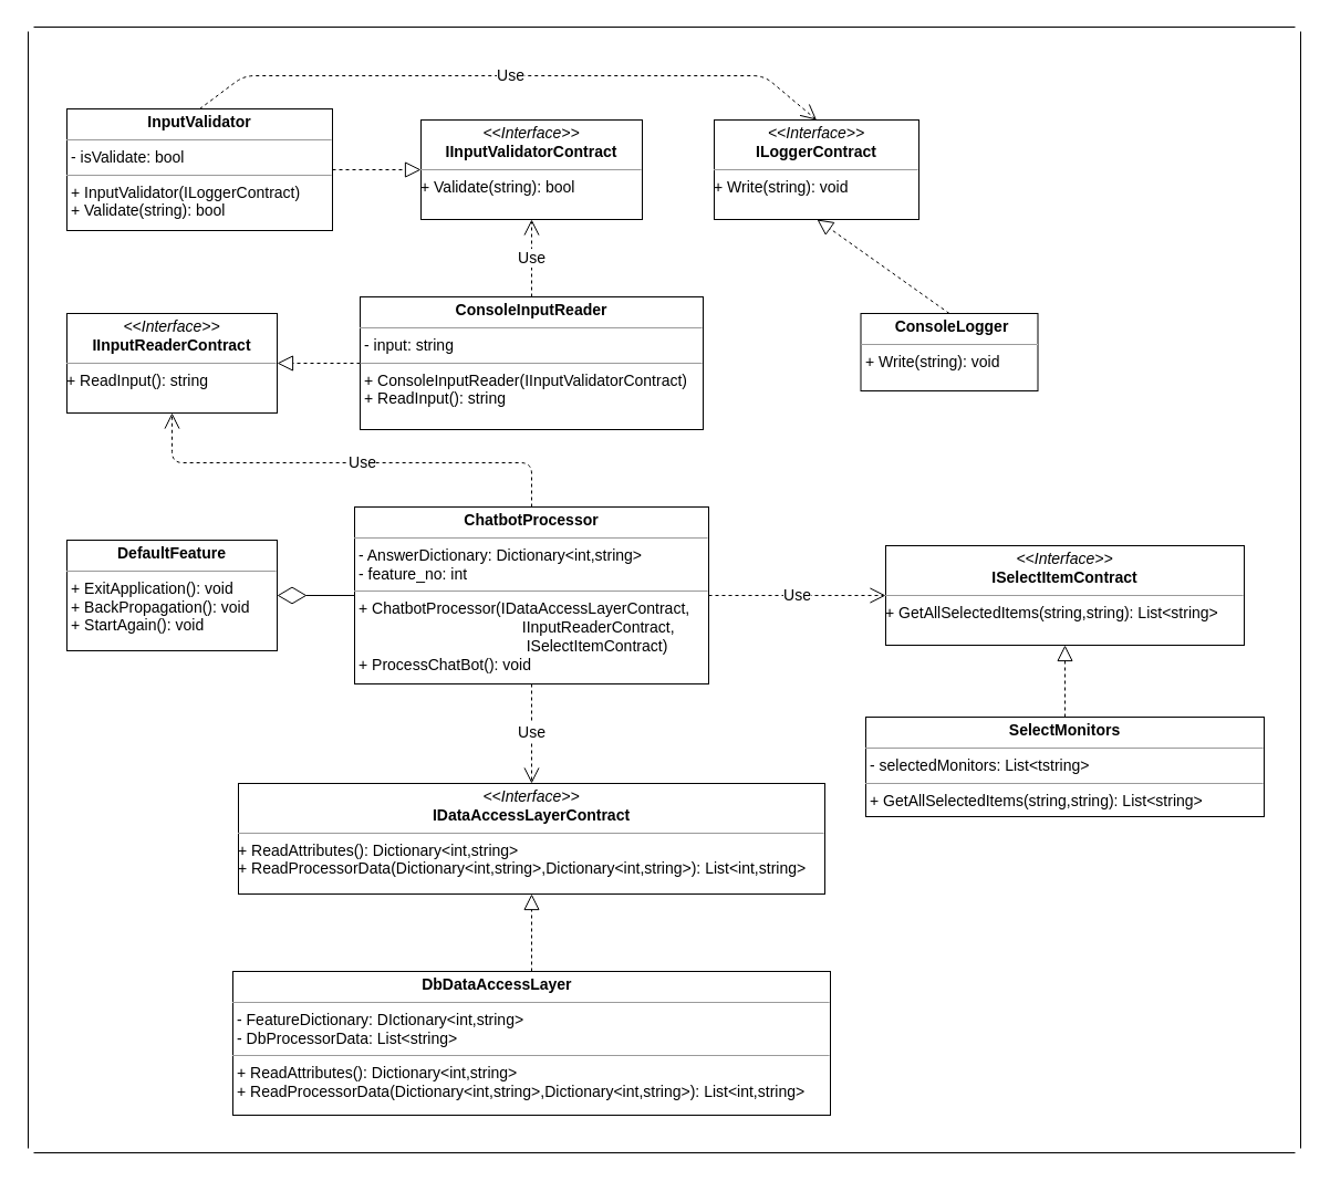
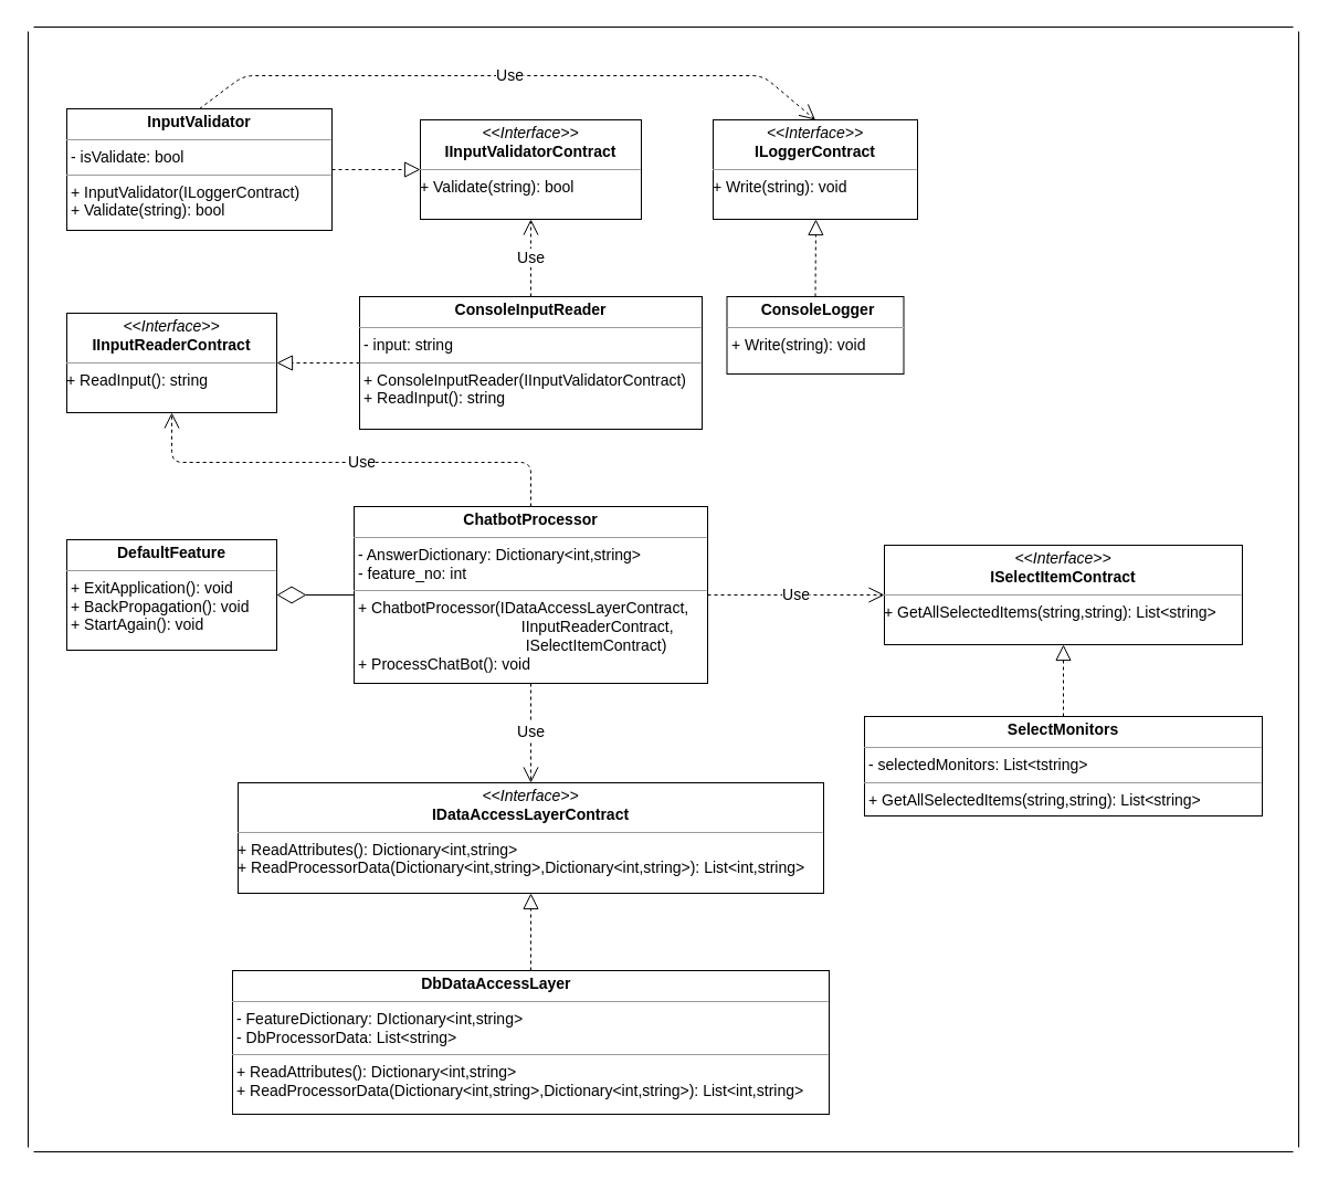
- <mxCell id="10" value="&lt;p style=&quot;margin: 0px ; margin-top: 4px ; text-align: center&quot;&gt;&lt;/p&gt;&lt;p style=&quot;text-align: center ; margin: 0px 0px 0px 4px ; font-size: 14px&quot;&gt;&lt;font style=&quot;font-size: 14px&quot;&gt;&lt;b&gt;ConsoleLogger&lt;/b&gt;&lt;/font&gt;&lt;/p&gt;&lt;hr size=&quot;1&quot; style=&quot;font-size: 14px&quot;&gt;&lt;p style=&quot;margin: 0px 0px 0px 4px ; font-size: 14px&quot;&gt;&lt;font style=&quot;font-size: 14px&quot;&gt;+ Write(string): void&lt;/font&gt;&lt;/p&gt;" style="verticalAlign=top;align=left;overflow=fill;fontSize=12;fontFamily=Helvetica;html=1;" parent="1" vertex="1"><mxGeometry x="777.5" y="283" width="160" height="70" as="geometry" /></mxCell>
+ <mxCell id="10" value="&lt;p style=&quot;margin: 0px ; margin-top: 4px ; text-align: center&quot;&gt;&lt;/p&gt;&lt;p style=&quot;text-align: center ; margin: 0px 0px 0px 4px ; font-size: 14px&quot;&gt;&lt;font style=&quot;font-size: 14px&quot;&gt;&lt;b&gt;ConsoleLogger&lt;/b&gt;&lt;/font&gt;&lt;/p&gt;&lt;hr size=&quot;1&quot; style=&quot;font-size: 14px&quot;&gt;&lt;p style=&quot;margin: 0px 0px 0px 4px ; font-size: 14px&quot;&gt;&lt;font style=&quot;font-size: 14px&quot;&gt;+ Write(string): void&lt;/font&gt;&lt;/p&gt;" style="verticalAlign=top;align=left;overflow=fill;fontSize=12;fontFamily=Helvetica;html=1;" parent="1" vertex="1"><mxGeometry x="657.5" y="268" width="160" height="70" as="geometry" /></mxCell>
